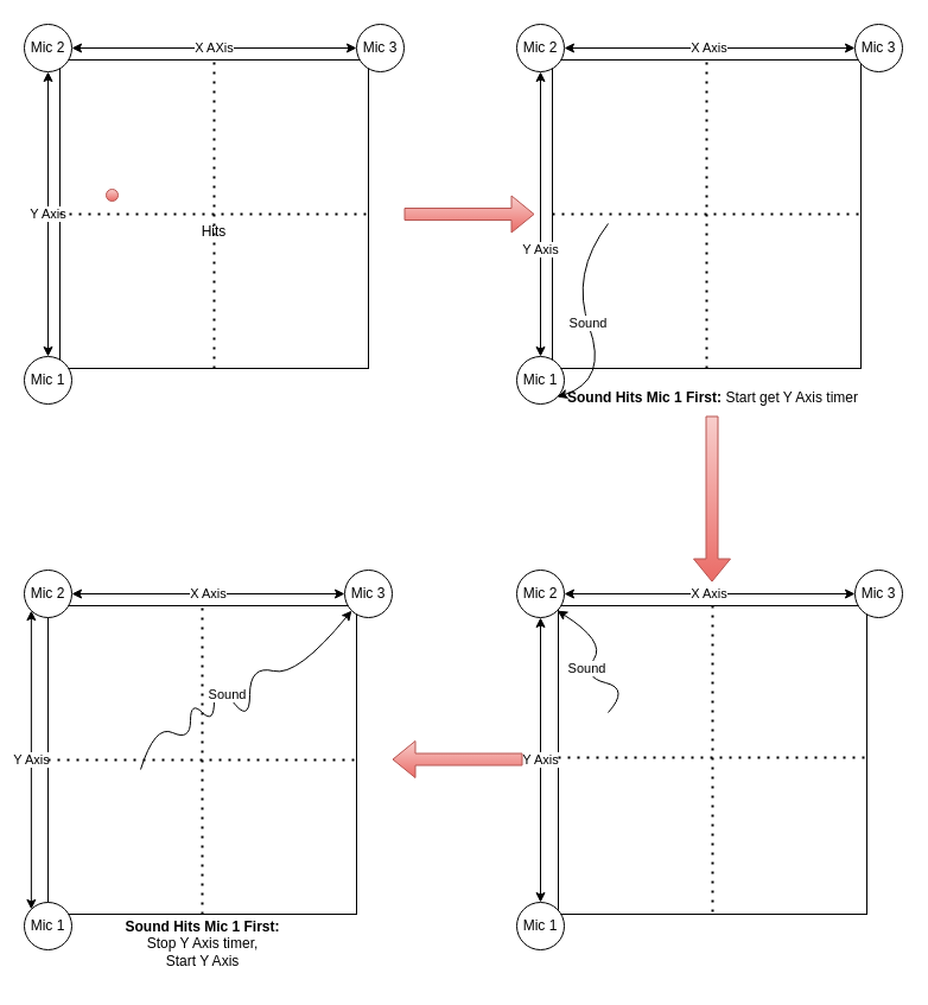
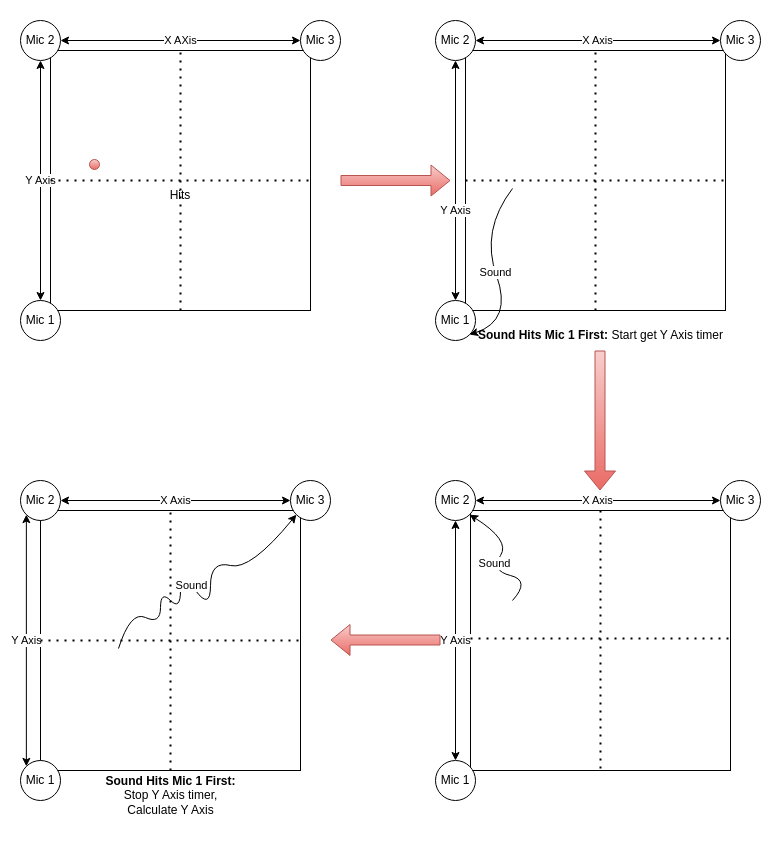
- <mxCell id="34" value="&lt;b&gt;Sound Hits Mic 1 First: &lt;br&gt;&lt;/b&gt;Stop Y Axis timer,&lt;br&gt;Start Y Axis" style="text;html=1;align=center;verticalAlign=middle;resizable=0;points=[];autosize=1;strokeColor=none;fillColor=none;" parent="1" vertex="1"><mxGeometry x="95" y="765" width="150" height="60" as="geometry" /></mxCell>
+ <mxCell id="34" value="&lt;b&gt;Sound Hits Mic 1 First: &lt;br&gt;&lt;/b&gt;Stop Y Axis timer,&lt;br&gt;Calculate Y Axis" style="text;html=1;align=center;verticalAlign=middle;resizable=0;points=[];autosize=1;strokeColor=none;fillColor=none;" parent="1" vertex="1"><mxGeometry x="95" y="765" width="150" height="60" as="geometry" /></mxCell>
